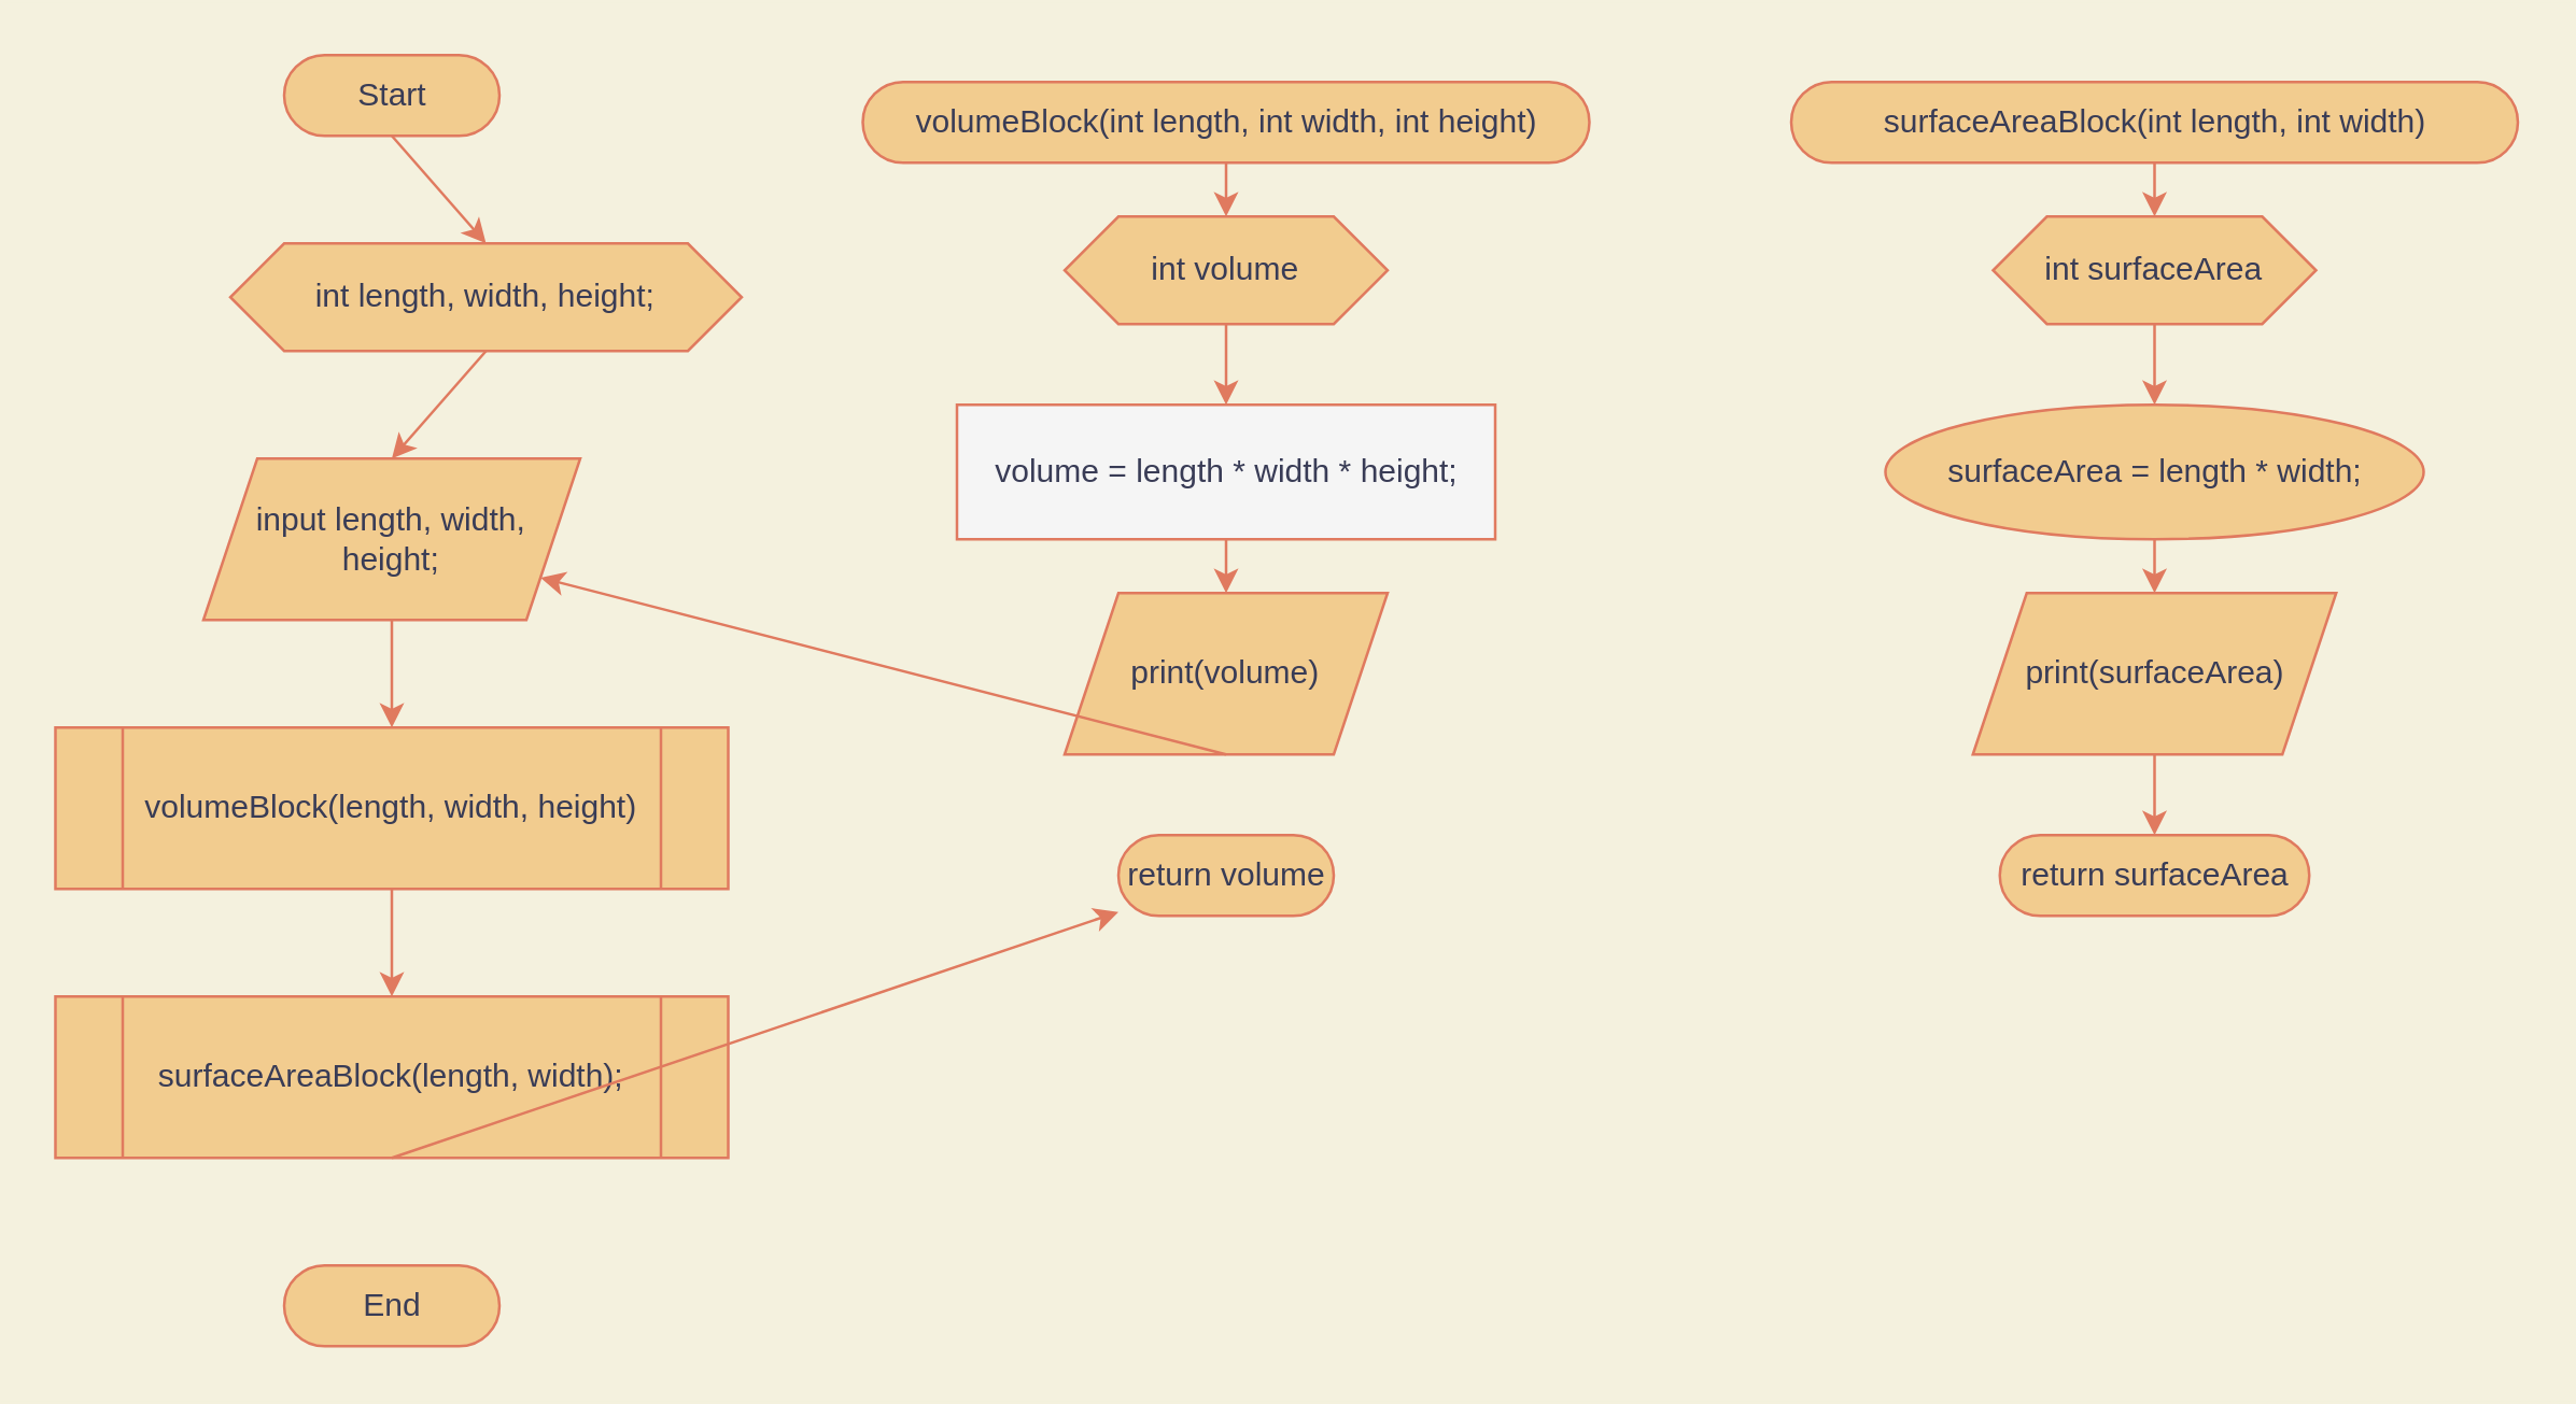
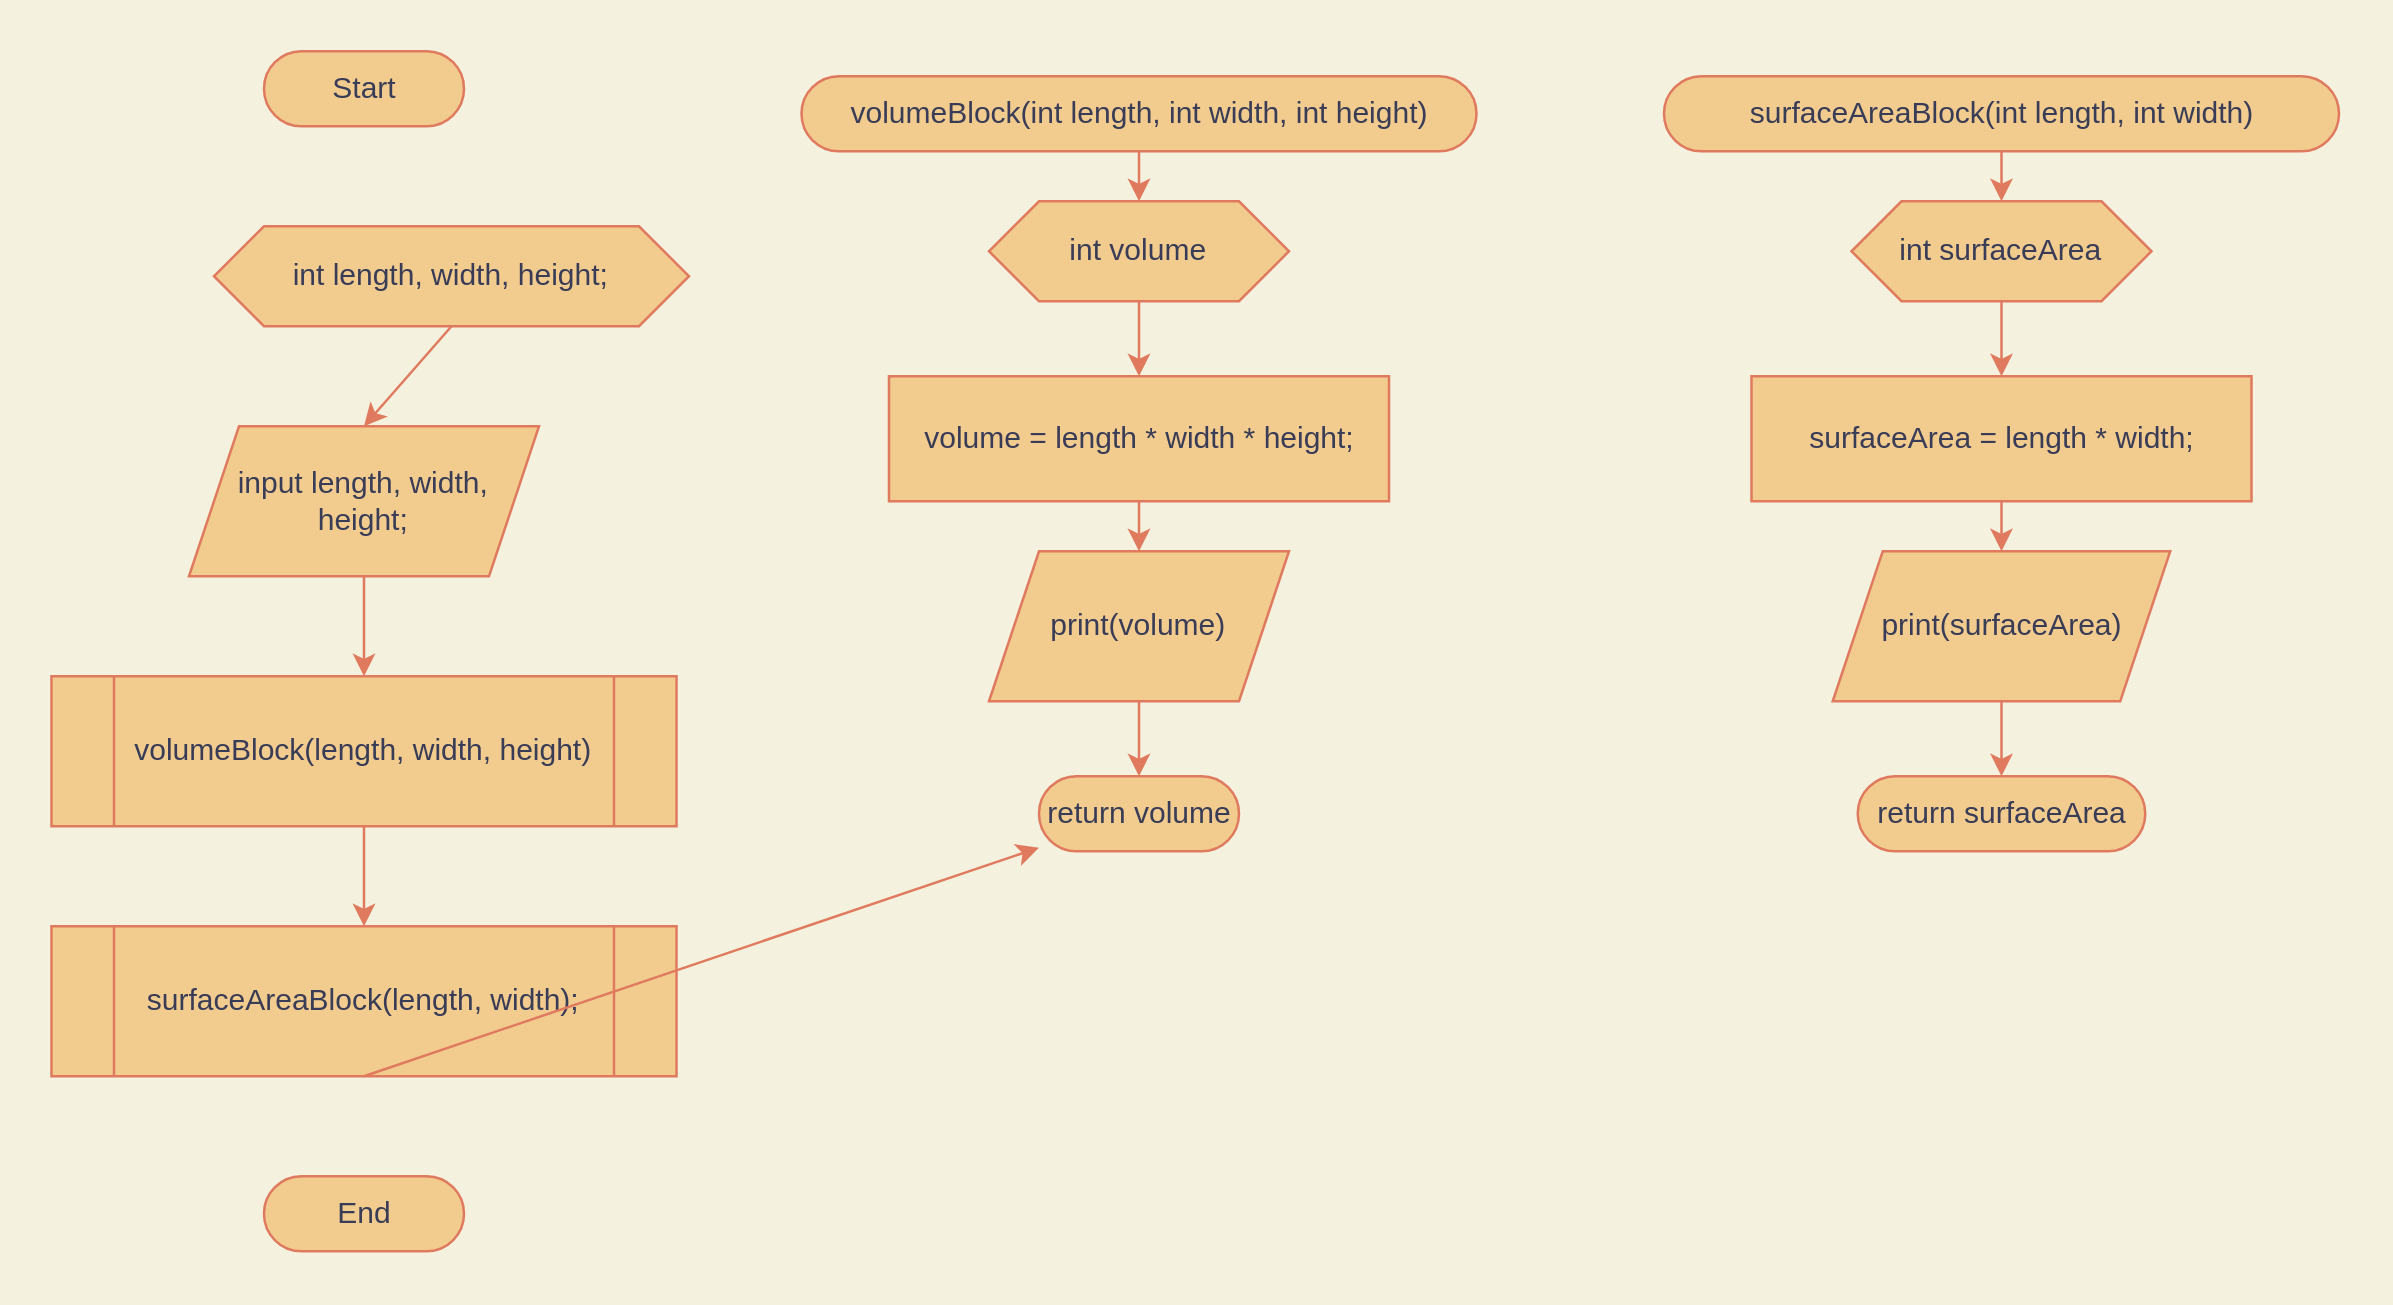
- <mxCell id="14" value="" style="endArrow=classic;html=1;rounded=0;entryX=0.5;entryY=0;entryDx=0;entryDy=0;exitX=0.5;exitY=0.5;exitDx=0;exitDy=15;exitPerimeter=0;labelBackgroundColor=#F4F1DE;strokeColor=#E07A5F;fontColor=#393C56;" edge="1" parent="1" source="2" target="23"><mxGeometry width="50" height="50" relative="1" as="geometry"><mxPoint x="320" y="430" as="sourcePoint" /><mxPoint x="370" y="380" as="targetPoint" /></mxGeometry></mxCell>
- <mxCell id="7" value="volume = length * width * height;" style="html=1;dashed=0;whitespace=wrap;fillColor=#f5f5f5;strokeColor=#E07A5F;fontColor=#393C56;" vertex="1" parent="1"><mxGeometry x="355" y="150" width="200" height="50" as="geometry" /></mxCell>
+ <mxCell id="7" value="volume = length * width * height;" style="html=1;dashed=0;whitespace=wrap;fillColor=#F2CC8F;strokeColor=#E07A5F;fontColor=#393C56;" vertex="1" parent="1"><mxGeometry x="355" y="150" width="200" height="50" as="geometry" /></mxCell>
- <mxCell id="12" value="surfaceArea = length * width;" style="ellipse;html=1;dashed=0;whitespace=wrap;fillColor=#F2CC8F;strokeColor=#E07A5F;fontColor=#393C56;" vertex="1" parent="1"><mxGeometry x="700" y="150" width="200" height="50" as="geometry" /></mxCell>
+ <mxCell id="12" value="surfaceArea = length * width;" style="html=1;dashed=0;whitespace=wrap;fillColor=#F2CC8F;strokeColor=#E07A5F;fontColor=#393C56;" vertex="1" parent="1"><mxGeometry x="700" y="150" width="200" height="50" as="geometry" /></mxCell>
- <mxCell id="22" value="" style="endArrow=classic;html=1;rounded=0;exitX=0.5;exitY=1;exitDx=0;exitDy=0;labelBackgroundColor=#F4F1DE;strokeColor=#E07A5F;fontColor=#393C56;" edge="1" parent="1" source="8" target="24"><mxGeometry width="50" height="50" relative="1" as="geometry"><mxPoint x="455" y="470" as="sourcePoint" /><mxPoint x="505" y="420" as="targetPoint" /></mxGeometry></mxCell>
+ <mxCell id="22" value="" style="endArrow=classic;html=1;rounded=0;entryX=0.5;entryY=0.5;entryDx=0;entryDy=-15;entryPerimeter=0;exitX=0.5;exitY=1;exitDx=0;exitDy=0;labelBackgroundColor=#F4F1DE;strokeColor=#E07A5F;fontColor=#393C56;" edge="1" parent="1" source="8" target="5"><mxGeometry width="50" height="50" relative="1" as="geometry"><mxPoint x="455" y="470" as="sourcePoint" /><mxPoint x="505" y="420" as="targetPoint" /></mxGeometry></mxCell>
